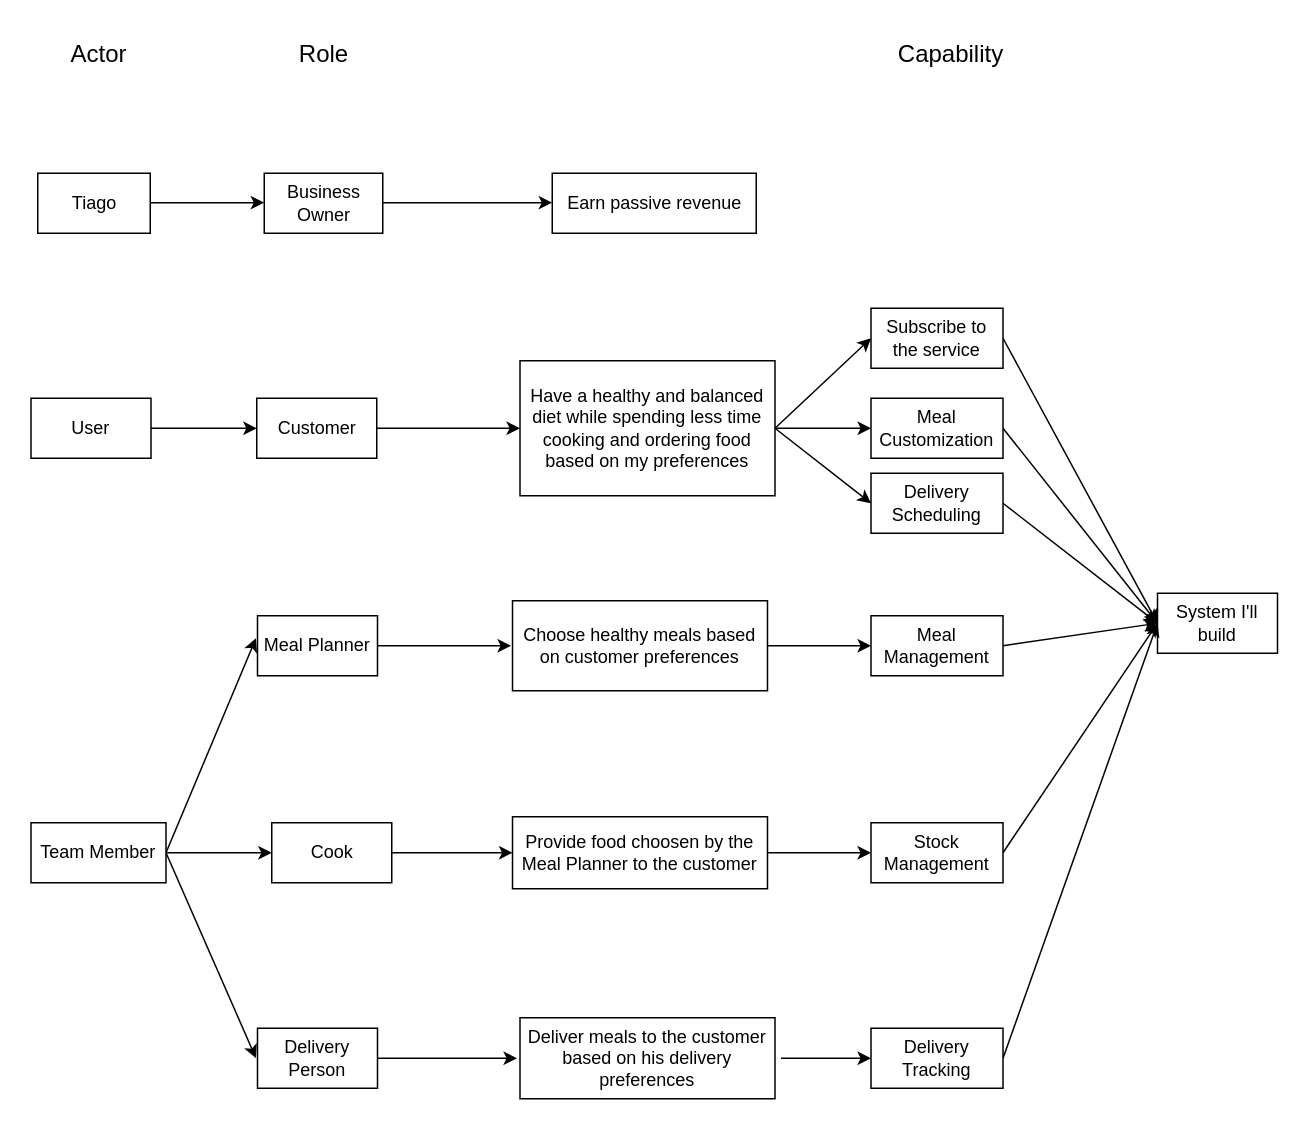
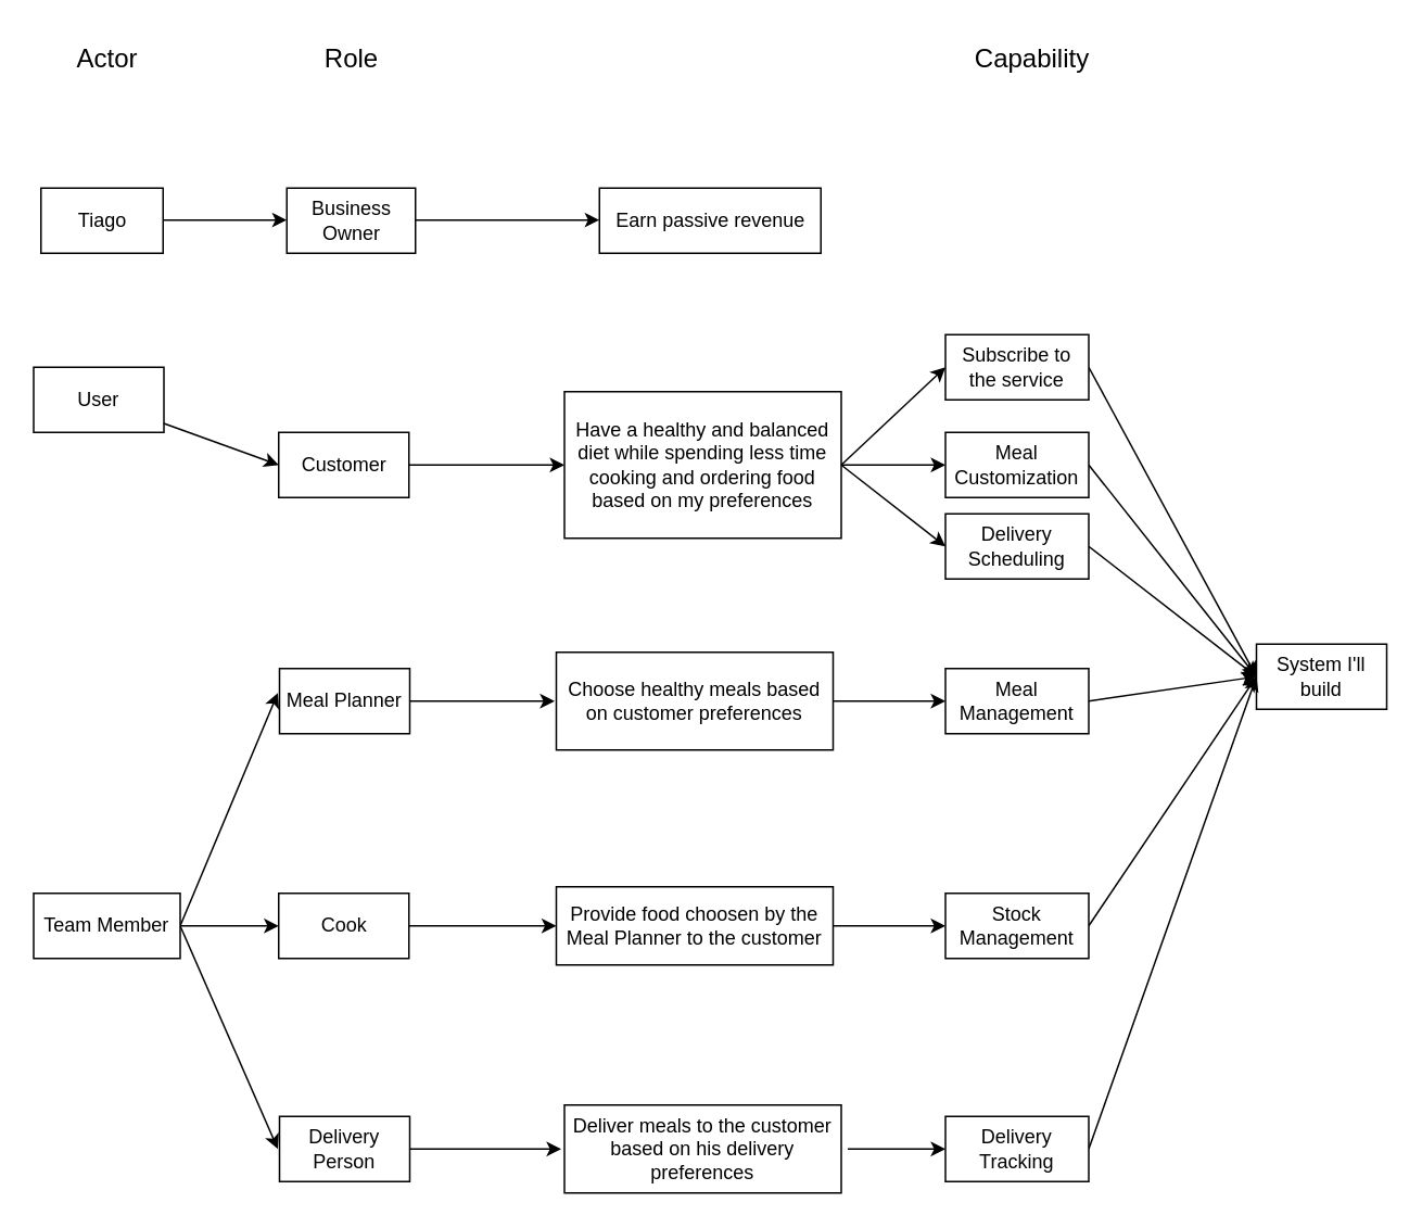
- <mxCell id="8" value="User" style="whiteSpace=wrap;html=1;" parent="1" vertex="1"><mxGeometry x="20" y="265" width="80" height="40" as="geometry" /></mxCell>
+ <mxCell id="8" value="User" style="whiteSpace=wrap;html=1;" parent="1" vertex="1"><mxGeometry x="20" y="225" width="80" height="40" as="geometry" /></mxCell>
- <mxCell id="35" value="Cook" style="whiteSpace=wrap;html=1;" parent="1" vertex="1"><mxGeometry x="180.5" y="548" width="80" height="40" as="geometry" /></mxCell>
+ <mxCell id="35" value="Cook" style="whiteSpace=wrap;html=1;" parent="1" vertex="1"><mxGeometry x="170.5" y="548" width="80" height="40" as="geometry" /></mxCell>
